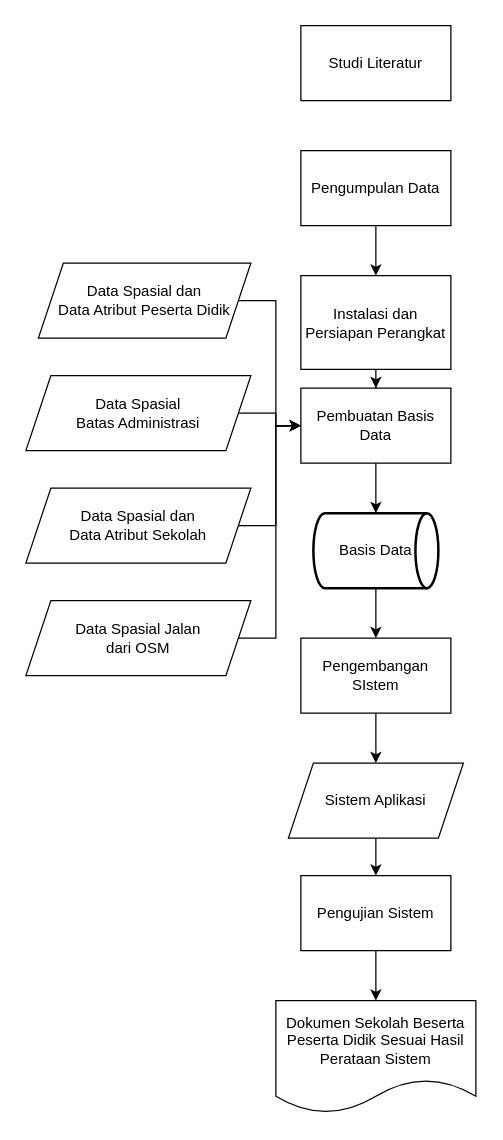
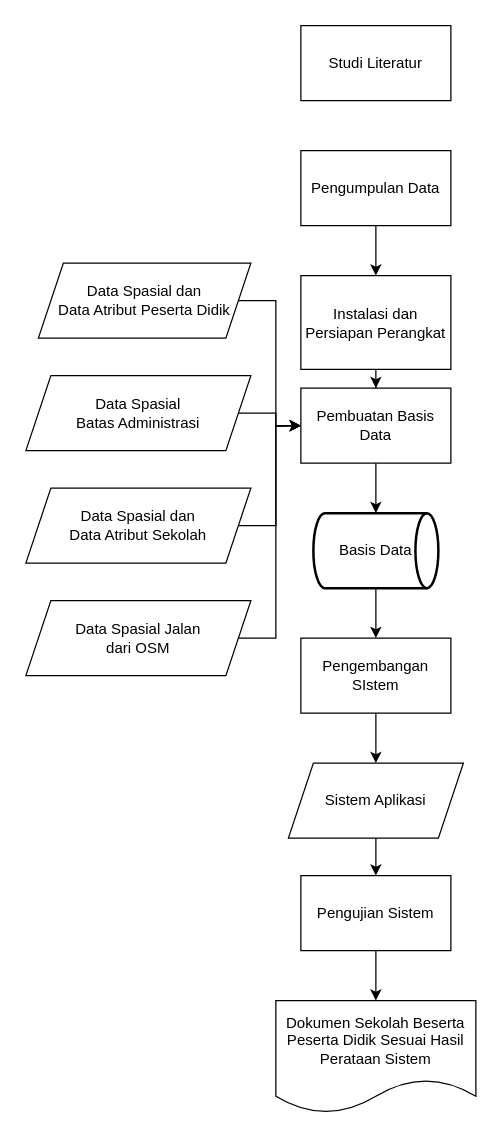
- <mxCell id="9" style="edgeStyle=orthogonalEdgeStyle;rounded=0;orthogonalLoop=1;jettySize=auto;html=1;entryX=0;entryY=0.5;entryDx=0;entryDy=0;endArrow=none;" edge="1" parent="1" source="10" target="15"><mxGeometry relative="1" as="geometry" /></mxCell>
+ <mxCell id="9" style="edgeStyle=orthogonalEdgeStyle;rounded=0;orthogonalLoop=1;jettySize=auto;html=1;entryX=0;entryY=0.5;entryDx=0;entryDy=0;" edge="1" parent="1" source="10" target="15"><mxGeometry relative="1" as="geometry" /></mxCell>
